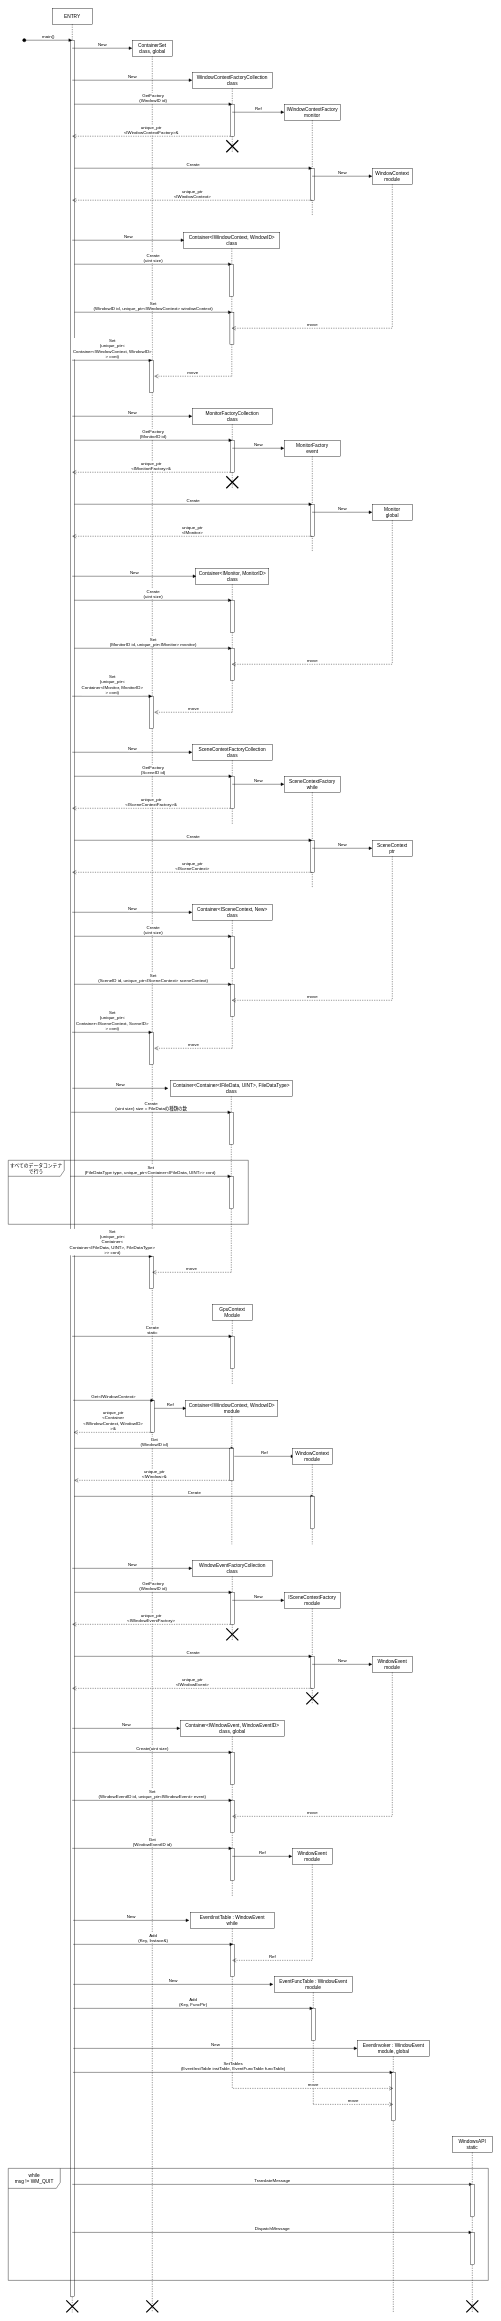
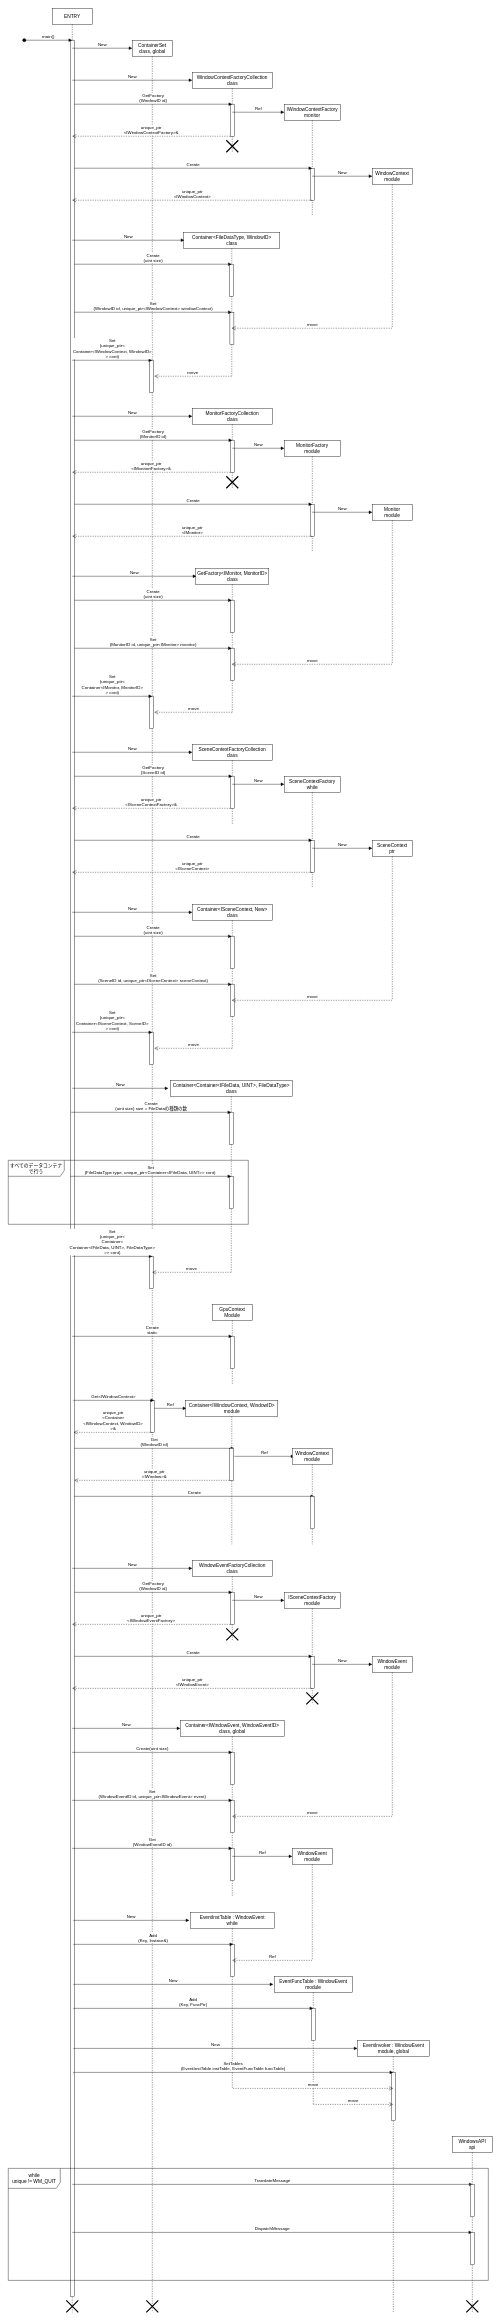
- <mxCell id="17" value="Container&amp;lt;IWindowContext, WindowID&amp;gt;&lt;div&gt;class&lt;/div&gt;" style="shape=umlLifeline;perimeter=lifelinePerimeter;whiteSpace=wrap;html=1;container=1;dropTarget=0;collapsible=0;recursiveResize=0;outlineConnect=0;portConstraint=eastwest;newEdgeStyle={&quot;curved&quot;:0,&quot;rounded&quot;:0};" parent="1" vertex="1"><mxGeometry x="458.75" y="580" width="240" height="360" as="geometry" /></mxCell>
+ <mxCell id="17" value="Container&amp;lt;FileDataType, WindowID&amp;gt;&lt;div&gt;class&lt;/div&gt;" style="shape=umlLifeline;perimeter=lifelinePerimeter;whiteSpace=wrap;html=1;container=1;dropTarget=0;collapsible=0;recursiveResize=0;outlineConnect=0;portConstraint=eastwest;newEdgeStyle={&quot;curved&quot;:0,&quot;rounded&quot;:0};" parent="1" vertex="1"><mxGeometry x="458.75" y="580" width="240" height="360" as="geometry" /></mxCell>
- <mxCell id="76" value="MonitorFactory&lt;div&gt;&lt;span style=&quot;background-color: transparent;&quot;&gt;event&lt;/span&gt;&lt;/div&gt;" style="shape=umlLifeline;perimeter=lifelinePerimeter;whiteSpace=wrap;html=1;container=1;dropTarget=0;collapsible=0;recursiveResize=0;outlineConnect=0;portConstraint=eastwest;newEdgeStyle={&quot;curved&quot;:0,&quot;rounded&quot;:0};" parent="1" vertex="1"><mxGeometry x="710" y="1100" width="140" height="280" as="geometry" /></mxCell>
+ <mxCell id="76" value="MonitorFactory&lt;div&gt;&lt;span style=&quot;background-color: transparent;&quot;&gt;module&lt;/span&gt;&lt;/div&gt;" style="shape=umlLifeline;perimeter=lifelinePerimeter;whiteSpace=wrap;html=1;container=1;dropTarget=0;collapsible=0;recursiveResize=0;outlineConnect=0;portConstraint=eastwest;newEdgeStyle={&quot;curved&quot;:0,&quot;rounded&quot;:0};" parent="1" vertex="1"><mxGeometry x="710" y="1100" width="140" height="280" as="geometry" /></mxCell>
- <mxCell id="85" value="Monitor&lt;div&gt;global&lt;/div&gt;" style="shape=umlLifeline;perimeter=lifelinePerimeter;whiteSpace=wrap;html=1;container=1;dropTarget=0;collapsible=0;recursiveResize=0;outlineConnect=0;portConstraint=eastwest;newEdgeStyle={&quot;curved&quot;:0,&quot;rounded&quot;:0};" parent="1" vertex="1"><mxGeometry x="930" y="1260" width="100" height="400" as="geometry" /></mxCell>
+ <mxCell id="85" value="Monitor&lt;div&gt;module&lt;/div&gt;" style="shape=umlLifeline;perimeter=lifelinePerimeter;whiteSpace=wrap;html=1;container=1;dropTarget=0;collapsible=0;recursiveResize=0;outlineConnect=0;portConstraint=eastwest;newEdgeStyle={&quot;curved&quot;:0,&quot;rounded&quot;:0};" parent="1" vertex="1"><mxGeometry x="930" y="1260" width="100" height="400" as="geometry" /></mxCell>
- <mxCell id="79" value="Container&amp;lt;IMonitor, MonitorID&amp;gt;&lt;div&gt;class&lt;/div&gt;" style="shape=umlLifeline;perimeter=lifelinePerimeter;whiteSpace=wrap;html=1;container=1;dropTarget=0;collapsible=0;recursiveResize=0;outlineConnect=0;portConstraint=eastwest;newEdgeStyle={&quot;curved&quot;:0,&quot;rounded&quot;:0};" parent="1" vertex="1"><mxGeometry x="488.75" y="1420" width="182.5" height="360" as="geometry" /></mxCell>
+ <mxCell id="79" value="GetFactory&amp;lt;IMonitor, MonitorID&amp;gt;&lt;div&gt;class&lt;/div&gt;" style="shape=umlLifeline;perimeter=lifelinePerimeter;whiteSpace=wrap;html=1;container=1;dropTarget=0;collapsible=0;recursiveResize=0;outlineConnect=0;portConstraint=eastwest;newEdgeStyle={&quot;curved&quot;:0,&quot;rounded&quot;:0};" parent="1" vertex="1"><mxGeometry x="488.75" y="1420" width="182.5" height="360" as="geometry" /></mxCell>
- <mxCell id="65" value="WindowsAPI&lt;div&gt;static&lt;/div&gt;" style="shape=umlLifeline;perimeter=lifelinePerimeter;whiteSpace=wrap;html=1;container=1;dropTarget=0;collapsible=0;recursiveResize=0;outlineConnect=0;portConstraint=eastwest;newEdgeStyle={&quot;curved&quot;:0,&quot;rounded&quot;:0};" parent="1" vertex="1"><mxGeometry x="1130" y="5340" width="100" height="440" as="geometry" /></mxCell>
+ <mxCell id="65" value="WindowsAPI&lt;div&gt;api&lt;/div&gt;" style="shape=umlLifeline;perimeter=lifelinePerimeter;whiteSpace=wrap;html=1;container=1;dropTarget=0;collapsible=0;recursiveResize=0;outlineConnect=0;portConstraint=eastwest;newEdgeStyle={&quot;curved&quot;:0,&quot;rounded&quot;:0};" parent="1" vertex="1"><mxGeometry x="1130" y="5340" width="100" height="440" as="geometry" /></mxCell>
- <mxCell id="64" value="while&lt;div&gt;msg != WM_QUIT&lt;/div&gt;" style="shape=umlFrame;whiteSpace=wrap;html=1;pointerEvents=0;width=130;height=50;" parent="1" vertex="1"><mxGeometry x="20" y="5420" width="1200" height="280" as="geometry" /></mxCell>
+ <mxCell id="64" value="while&lt;div&gt;unique != WM_QUIT&lt;/div&gt;" style="shape=umlFrame;whiteSpace=wrap;html=1;pointerEvents=0;width=130;height=50;" parent="1" vertex="1"><mxGeometry x="20" y="5420" width="1200" height="280" as="geometry" /></mxCell>
